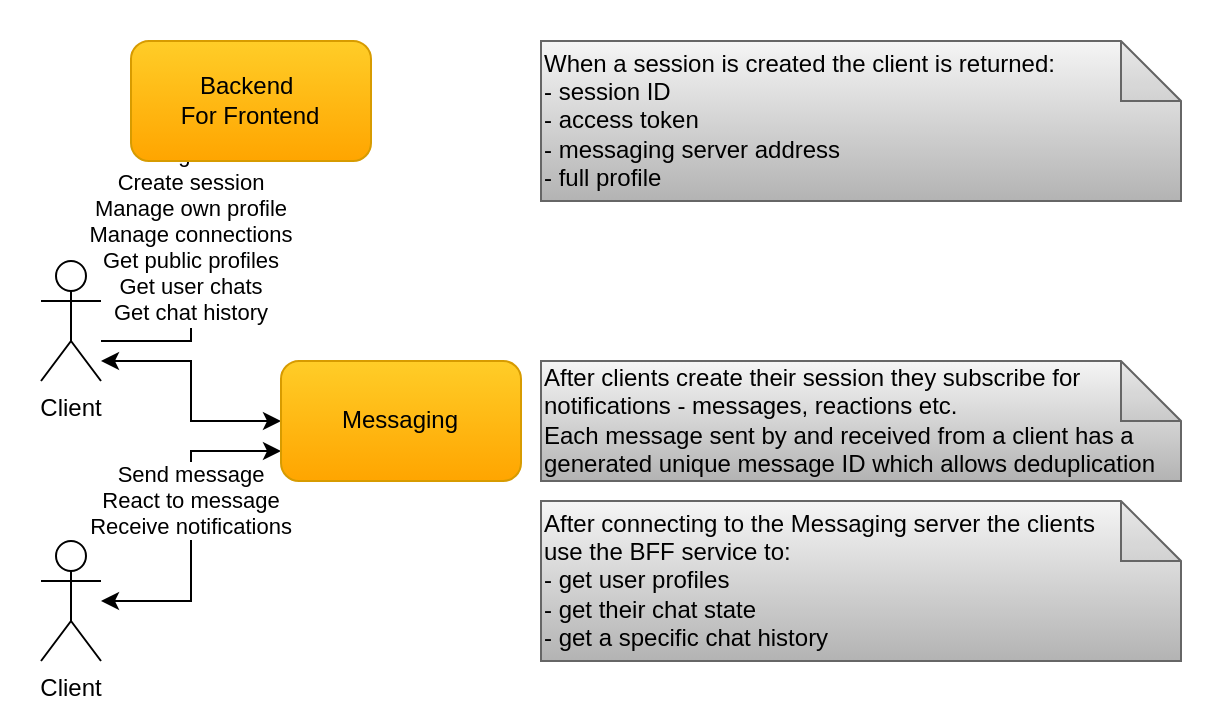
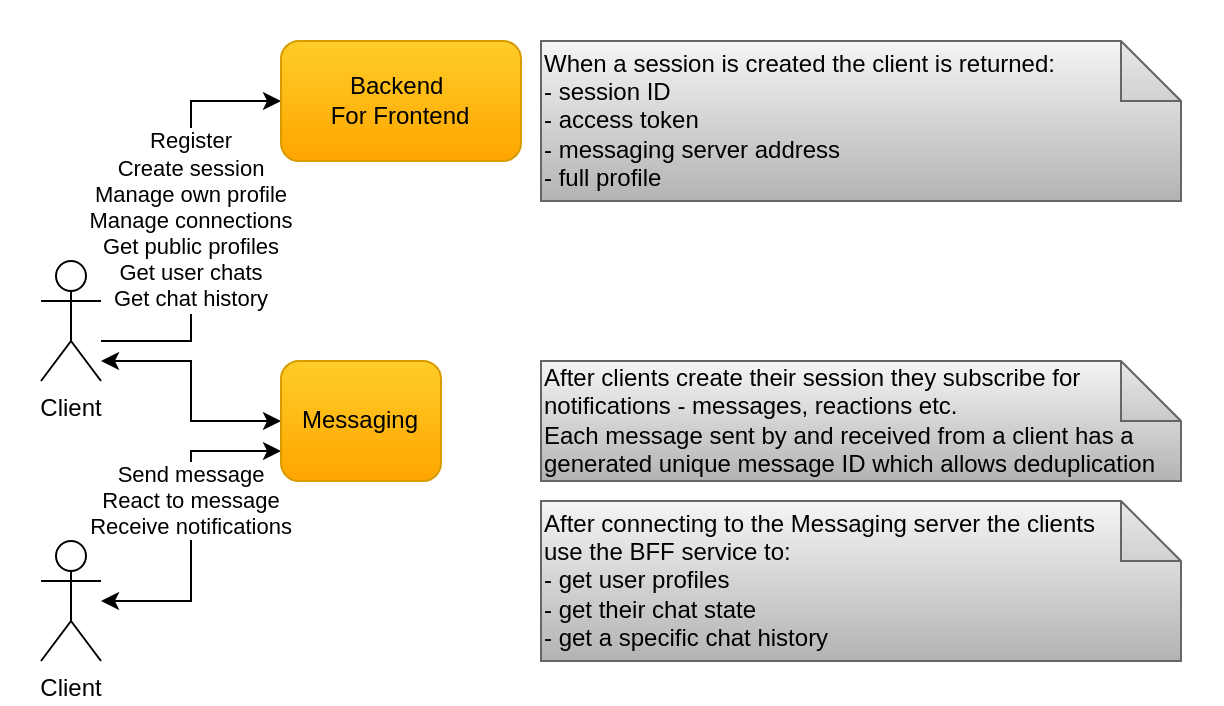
- <mxCell id="10" value="&lt;font style=&quot;font-size: 12px&quot;&gt;Backend&amp;nbsp;&lt;br&gt;For Frontend&lt;/font&gt;" style="rounded=1;whiteSpace=wrap;html=1;gradientColor=#ffa500;fillColor=#ffcd28;strokeColor=#d79b00;" parent="1" vertex="1"><mxGeometry x="65" y="20" width="120" height="60" as="geometry" /></mxCell>
+ <mxCell id="10" value="&lt;font style=&quot;font-size: 12px&quot;&gt;Backend&amp;nbsp;&lt;br&gt;For Frontend&lt;/font&gt;" style="rounded=1;whiteSpace=wrap;html=1;gradientColor=#ffa500;fillColor=#ffcd28;strokeColor=#d79b00;" parent="1" vertex="1"><mxGeometry x="140" y="20" width="120" height="60" as="geometry" /></mxCell>
- <mxCell id="9" value="&lt;font style=&quot;font-size: 12px&quot;&gt;Messaging&lt;/font&gt;" style="rounded=1;whiteSpace=wrap;html=1;gradientColor=#ffa500;fillColor=#ffcd28;strokeColor=#d79b00;" parent="1" vertex="1"><mxGeometry x="140" y="180" width="120" height="60" as="geometry" /></mxCell>
+ <mxCell id="9" value="&lt;font style=&quot;font-size: 12px&quot;&gt;Messaging&lt;/font&gt;" style="rounded=1;whiteSpace=wrap;html=1;gradientColor=#ffa500;fillColor=#ffcd28;strokeColor=#d79b00;" parent="1" vertex="1"><mxGeometry x="140" y="180" width="80" height="60" as="geometry" /></mxCell>
